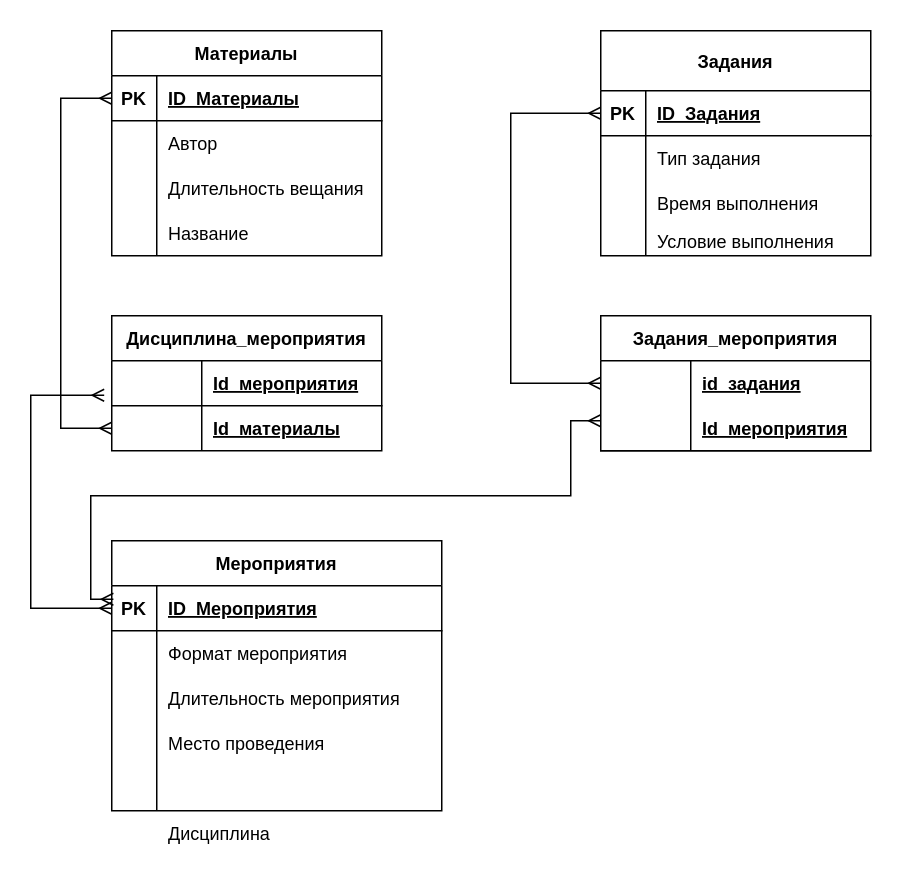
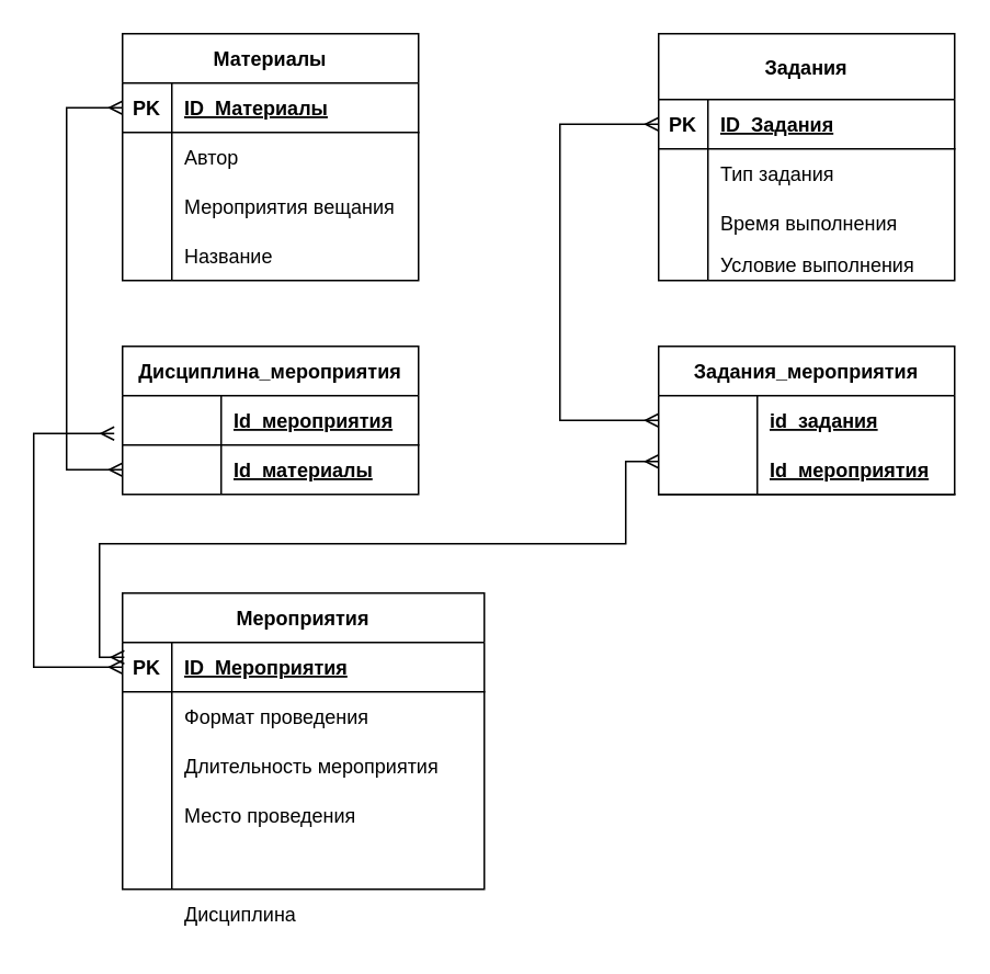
- <mxCell id="11" value="Длительность вещания" style="shape=partialRectangle;connectable=0;fillColor=none;top=0;left=0;bottom=0;right=0;align=left;spacingLeft=6;overflow=hidden;" vertex="1" parent="9"><mxGeometry x="30" width="150" height="30" as="geometry"><mxRectangle width="150" height="30" as="alternateBounds" /></mxGeometry></mxCell>
+ <mxCell id="11" value="Мероприятия вещания" style="shape=partialRectangle;connectable=0;fillColor=none;top=0;left=0;bottom=0;right=0;align=left;spacingLeft=6;overflow=hidden;" vertex="1" parent="9"><mxGeometry x="30" width="150" height="30" as="geometry"><mxRectangle width="150" height="30" as="alternateBounds" /></mxGeometry></mxCell>
- <mxCell id="34" value="Формат мероприятия" style="shape=partialRectangle;connectable=0;fillColor=none;top=0;left=0;bottom=0;right=0;align=left;spacingLeft=6;overflow=hidden;" vertex="1" parent="32"><mxGeometry x="30" width="190" height="30" as="geometry"><mxRectangle width="190" height="30" as="alternateBounds" /></mxGeometry></mxCell>
+ <mxCell id="34" value="Формат проведения" style="shape=partialRectangle;connectable=0;fillColor=none;top=0;left=0;bottom=0;right=0;align=left;spacingLeft=6;overflow=hidden;" vertex="1" parent="32"><mxGeometry x="30" width="190" height="30" as="geometry"><mxRectangle width="190" height="30" as="alternateBounds" /></mxGeometry></mxCell>
